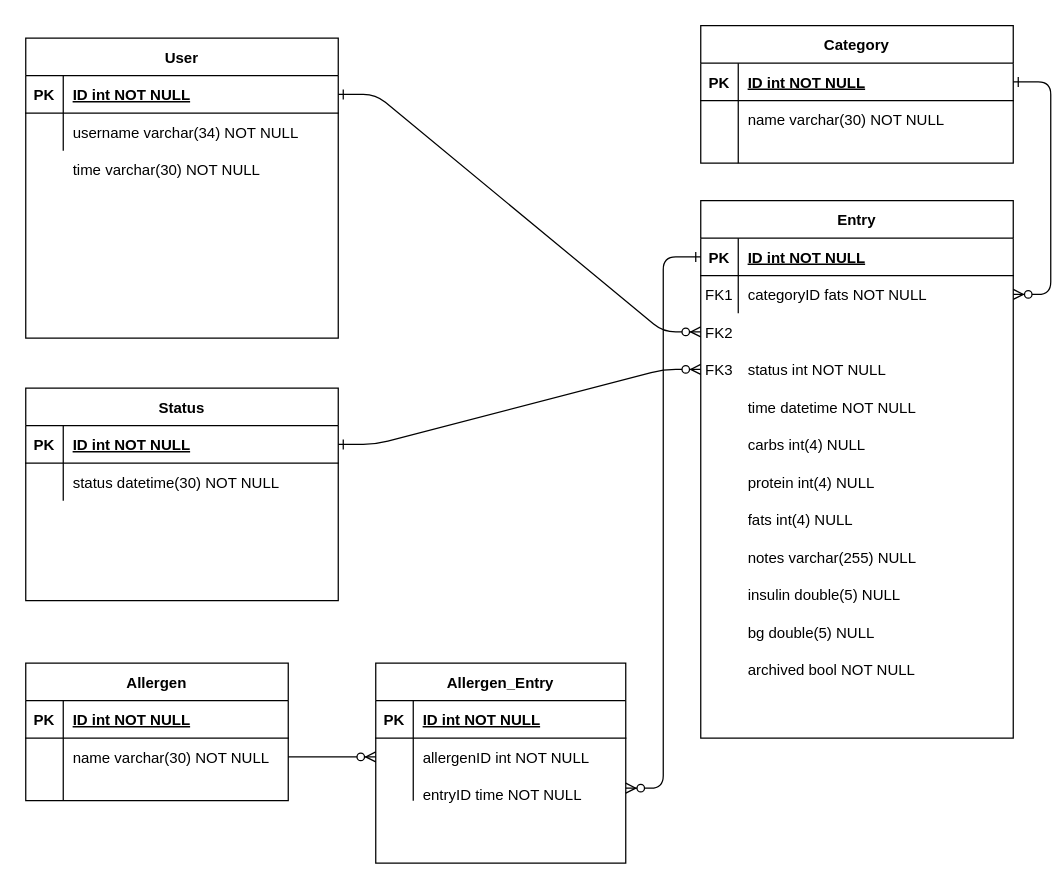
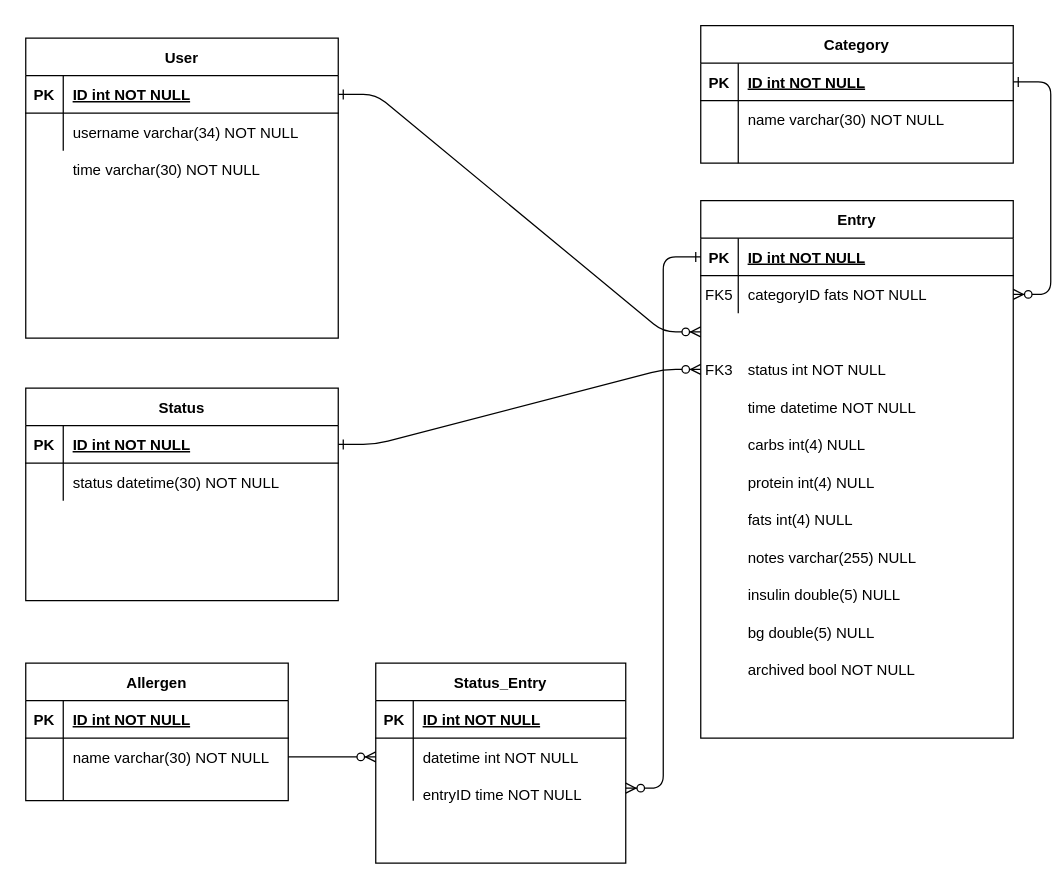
- <mxCell id="64" value="FK1" style="shape=partialRectangle;overflow=hidden;connectable=0;fillColor=none;top=0;left=0;bottom=0;right=0;" parent="63" vertex="1"><mxGeometry width="30" height="30" as="geometry" /></mxCell>
+ <mxCell id="64" value="FK5" style="shape=partialRectangle;overflow=hidden;connectable=0;fillColor=none;top=0;left=0;bottom=0;right=0;" parent="63" vertex="1"><mxGeometry width="30" height="30" as="geometry" /></mxCell>
- <mxCell id="67" value="FK2" style="shape=partialRectangle;overflow=hidden;connectable=0;fillColor=none;top=0;left=0;bottom=0;right=0;" parent="66" vertex="1"><mxGeometry width="30" height="30" as="geometry" /></mxCell>
- <mxCell id="68" value="Allergen_Entry" style="shape=table;startSize=30;container=1;collapsible=1;childLayout=tableLayout;fixedRows=1;rowLines=0;fontStyle=1;align=center;resizeLast=1;" vertex="1" parent="1"><mxGeometry x="300" y="530" width="200" height="160" as="geometry" /></mxCell>
+ <mxCell id="68" value="Status_Entry" style="shape=table;startSize=30;container=1;collapsible=1;childLayout=tableLayout;fixedRows=1;rowLines=0;fontStyle=1;align=center;resizeLast=1;" vertex="1" parent="1"><mxGeometry x="300" y="530" width="200" height="160" as="geometry" /></mxCell>
- <mxCell id="74" value="allergenID int NOT NULL" style="shape=partialRectangle;overflow=hidden;connectable=0;fillColor=none;top=0;left=0;bottom=0;right=0;align=left;spacingLeft=6;" vertex="1" parent="72"><mxGeometry x="30" width="170" height="30" as="geometry" /></mxCell>
+ <mxCell id="74" value="datetime int NOT NULL" style="shape=partialRectangle;overflow=hidden;connectable=0;fillColor=none;top=0;left=0;bottom=0;right=0;align=left;spacingLeft=6;" vertex="1" parent="72"><mxGeometry x="30" width="170" height="30" as="geometry" /></mxCell>
